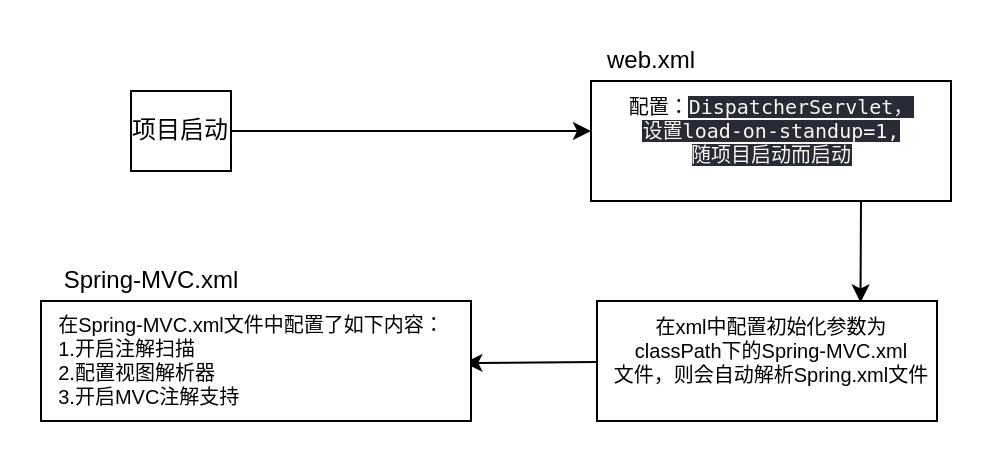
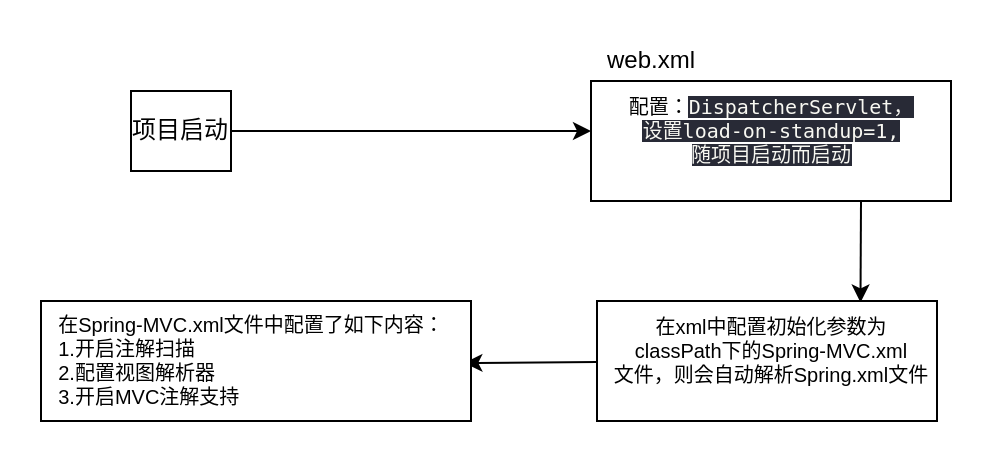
- <mxCell id="12" value="Spring-MVC.xml" style="text;html=1;align=center;verticalAlign=middle;resizable=0;points=[];autosize=1;strokeColor=none;" parent="1" vertex="1"><mxGeometry x="25" y="130" width="100" height="20" as="geometry" /></mxCell>
